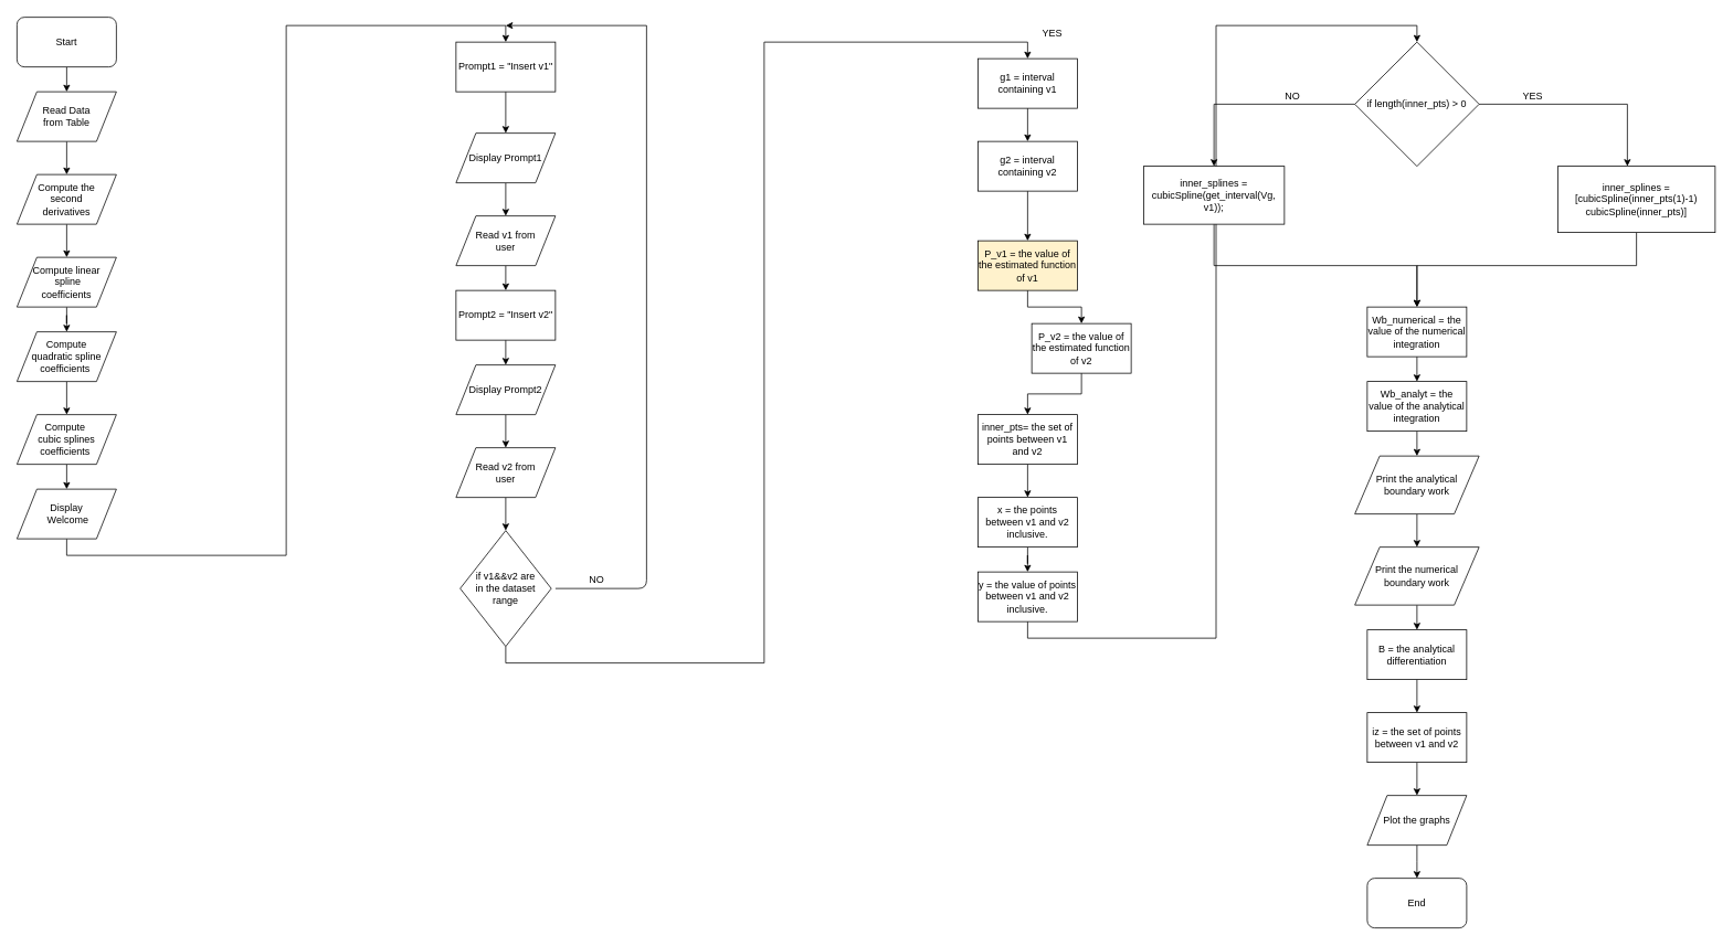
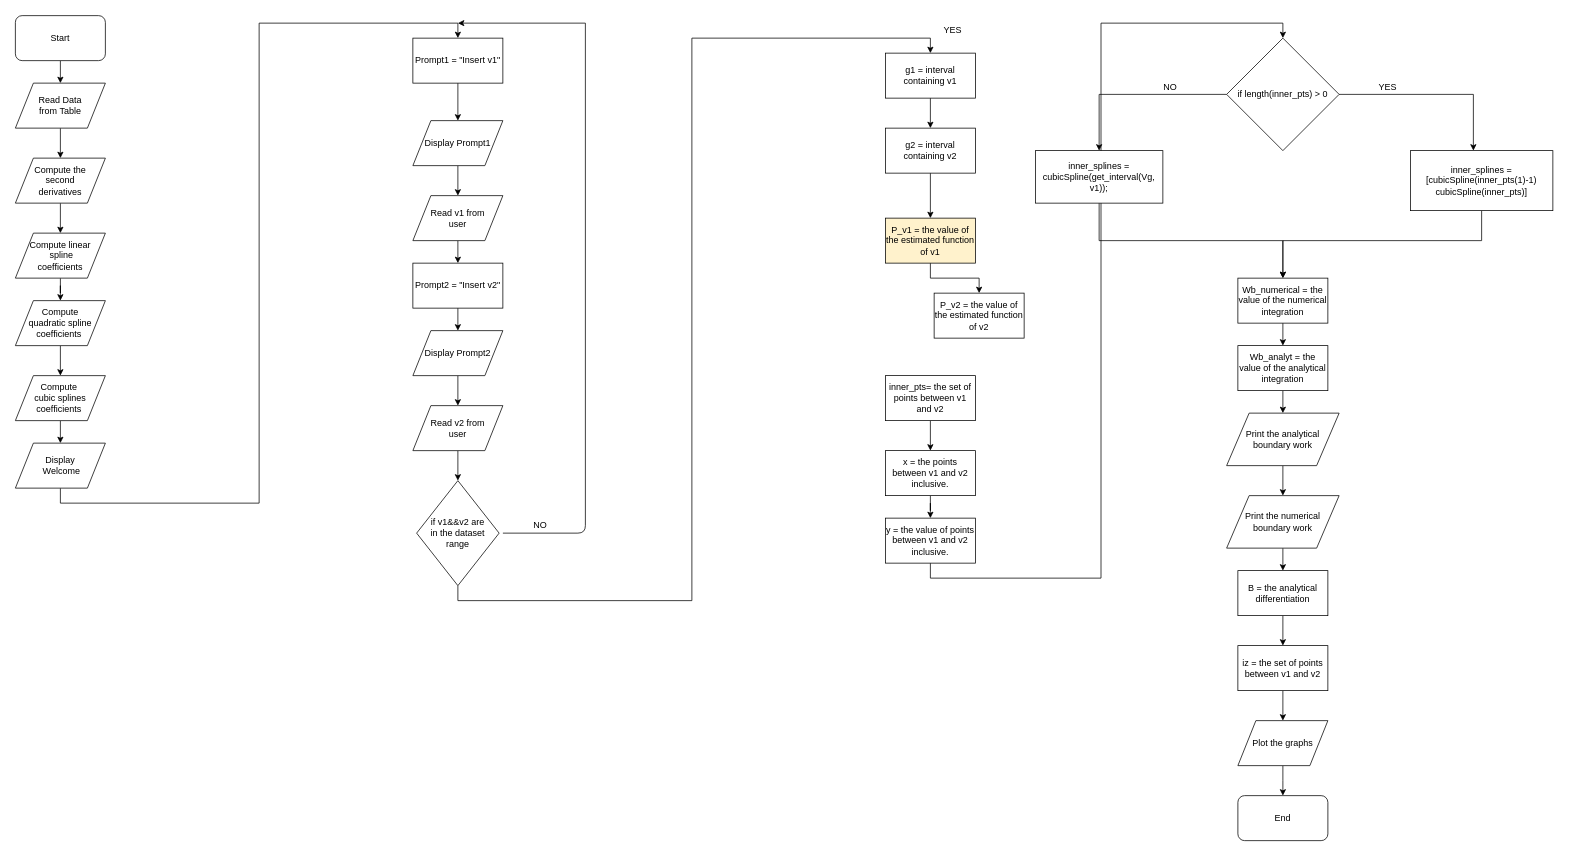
- <mxCell id="40" style="edgeStyle=orthogonalEdgeStyle;rounded=0;orthogonalLoop=1;jettySize=auto;html=1;exitX=0.5;exitY=1;exitDx=0;exitDy=0;entryX=0.5;entryY=0;entryDx=0;entryDy=0;" edge="1" parent="1" source="41" target="43"><mxGeometry relative="1" as="geometry" /></mxCell>
